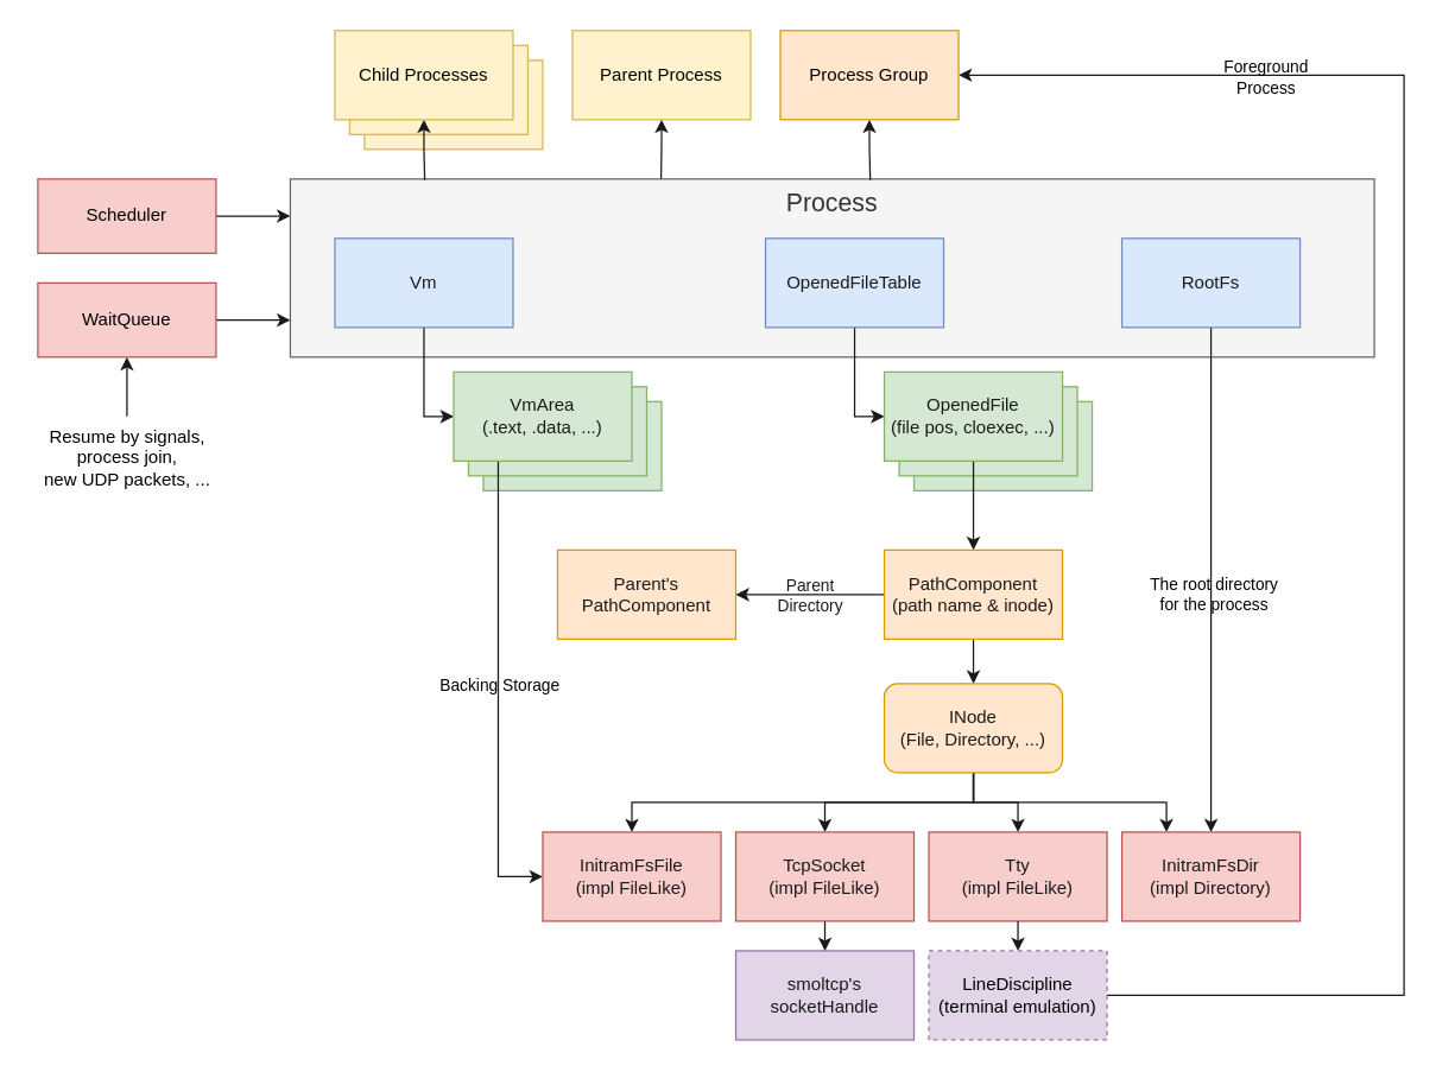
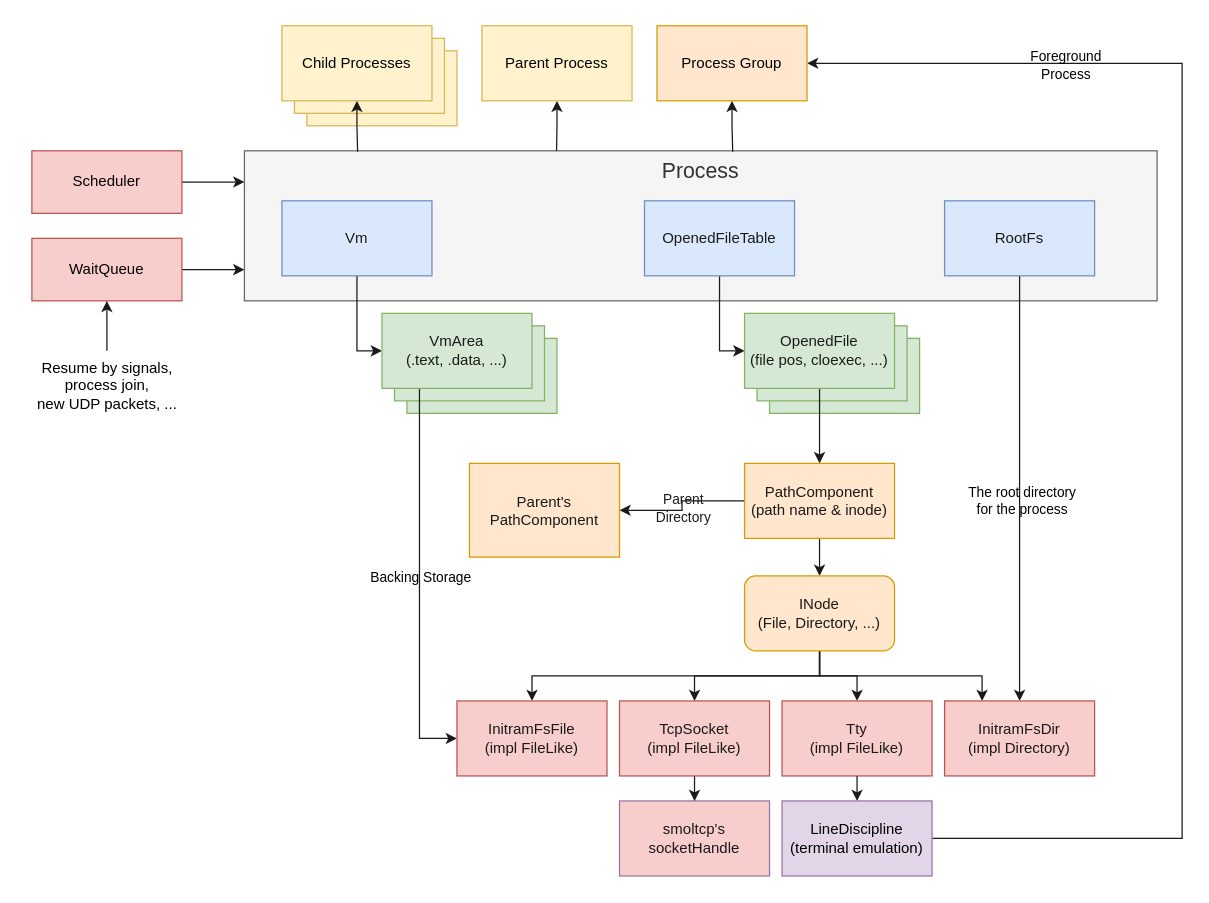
- <mxCell id="25" value="&lt;font color=&quot;#1a1a1a&quot;&gt;Parent's&lt;br&gt;PathComponent&lt;/font&gt;" style="rounded=0;whiteSpace=wrap;html=1;strokeColor=#d79b00;fillColor=#ffe6cc;" parent="1" vertex="1"><mxGeometry x="375" y="370" width="120" height="60" as="geometry" /></mxCell>
+ <mxCell id="25" value="&lt;font color=&quot;#1a1a1a&quot;&gt;Parent's&lt;br&gt;PathComponent&lt;/font&gt;" style="rounded=0;whiteSpace=wrap;html=1;strokeColor=#d79b00;fillColor=#ffe6cc;" parent="1" vertex="1"><mxGeometry x="375" y="370" width="120" height="75" as="geometry" /></mxCell>
- <mxCell id="36" value="&lt;font color=&quot;#1a1a1a&quot;&gt;smoltcp's&lt;br&gt;socketHandle&lt;br&gt;&lt;/font&gt;" style="rounded=0;whiteSpace=wrap;html=1;strokeColor=#9673a6;fillColor=#e1d5e7;" parent="1" vertex="1"><mxGeometry x="495" y="640" width="120" height="60" as="geometry" /></mxCell>
+ <mxCell id="36" value="&lt;font color=&quot;#1a1a1a&quot;&gt;smoltcp's&lt;br&gt;socketHandle&lt;br&gt;&lt;/font&gt;" style="rounded=0;whiteSpace=wrap;html=1;strokeColor=#9673a6;fillColor=#f8cecc;" parent="1" vertex="1"><mxGeometry x="495" y="640" width="120" height="60" as="geometry" /></mxCell>
- <mxCell id="44" value="LineDiscipline&lt;br&gt;(terminal emulation)" style="rounded=0;whiteSpace=wrap;html=1;strokeColor=#9673a6;fillColor=#e1d5e7;dashed=1;" parent="1" vertex="1"><mxGeometry x="625" y="640" width="120" height="60" as="geometry" /></mxCell>
+ <mxCell id="44" value="LineDiscipline&lt;br&gt;(terminal emulation)" style="rounded=0;whiteSpace=wrap;html=1;strokeColor=#9673a6;fillColor=#e1d5e7;" parent="1" vertex="1"><mxGeometry x="625" y="640" width="120" height="60" as="geometry" /></mxCell>
